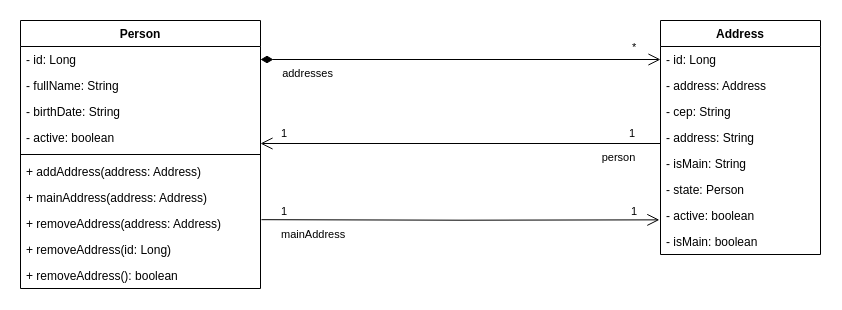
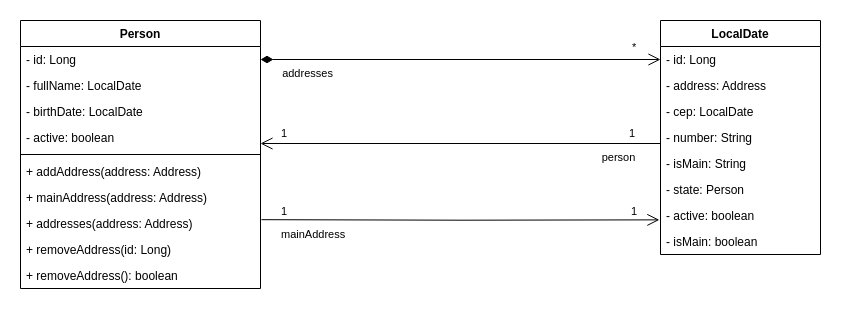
- <mxCell id="13" value="Address" style="swimlane;fontStyle=1;align=center;verticalAlign=top;childLayout=stackLayout;horizontal=1;startSize=26;horizontalStack=0;resizeParent=1;resizeParentMax=0;resizeLast=0;collapsible=1;marginBottom=0;whiteSpace=wrap;html=1;" parent="1" vertex="1"><mxGeometry x="660" y="20" width="160" height="234" as="geometry" /></mxCell>
+ <mxCell id="13" value="LocalDate" style="swimlane;fontStyle=1;align=center;verticalAlign=top;childLayout=stackLayout;horizontal=1;startSize=26;horizontalStack=0;resizeParent=1;resizeParentMax=0;resizeLast=0;collapsible=1;marginBottom=0;whiteSpace=wrap;html=1;" parent="1" vertex="1"><mxGeometry x="660" y="20" width="160" height="234" as="geometry" /></mxCell>
- <mxCell id="4" value="- fullName: String" style="text;strokeColor=none;fillColor=none;align=left;verticalAlign=top;spacingLeft=4;spacingRight=4;overflow=hidden;rotatable=0;points=[[0,0.5],[1,0.5]];portConstraint=eastwest;whiteSpace=wrap;html=1;" parent="2" vertex="1"><mxGeometry y="52" width="240" height="26" as="geometry" /></mxCell>
+ <mxCell id="4" value="- fullName: LocalDate" style="text;strokeColor=none;fillColor=none;align=left;verticalAlign=top;spacingLeft=4;spacingRight=4;overflow=hidden;rotatable=0;points=[[0,0.5],[1,0.5]];portConstraint=eastwest;whiteSpace=wrap;html=1;" parent="2" vertex="1"><mxGeometry y="52" width="240" height="26" as="geometry" /></mxCell>
- <mxCell id="5" value="&lt;span style=&quot;font-family: Helvetica; font-size: 12px; font-style: normal; font-variant-ligatures: normal; font-variant-caps: normal; font-weight: 400; letter-spacing: normal; orphans: 2; text-align: left; text-indent: 0px; text-transform: none; widows: 2; word-spacing: 0px; -webkit-text-stroke-width: 0px; white-space: normal; text-decoration-thickness: initial; text-decoration-style: initial; text-decoration-color: initial; float: none; display: inline !important;&quot;&gt;- birthDate: String&lt;/span&gt;" style="text;strokeColor=none;fillColor=none;align=left;verticalAlign=top;spacingLeft=4;spacingRight=4;overflow=hidden;rotatable=0;points=[[0,0.5],[1,0.5]];portConstraint=eastwest;whiteSpace=wrap;html=1;" parent="2" vertex="1"><mxGeometry y="78" width="240" height="26" as="geometry" /></mxCell>
+ <mxCell id="5" value="&lt;span style=&quot;font-family: Helvetica; font-size: 12px; font-style: normal; font-variant-ligatures: normal; font-variant-caps: normal; font-weight: 400; letter-spacing: normal; orphans: 2; text-align: left; text-indent: 0px; text-transform: none; widows: 2; word-spacing: 0px; -webkit-text-stroke-width: 0px; white-space: normal; text-decoration-thickness: initial; text-decoration-style: initial; text-decoration-color: initial; float: none; display: inline !important;&quot;&gt;- birthDate: LocalDate&lt;/span&gt;" style="text;strokeColor=none;fillColor=none;align=left;verticalAlign=top;spacingLeft=4;spacingRight=4;overflow=hidden;rotatable=0;points=[[0,0.5],[1,0.5]];portConstraint=eastwest;whiteSpace=wrap;html=1;" parent="2" vertex="1"><mxGeometry y="78" width="240" height="26" as="geometry" /></mxCell>
- <mxCell id="16" value="&lt;span style=&quot;font-family: Helvetica; font-size: 12px; font-style: normal; font-variant-ligatures: normal; font-variant-caps: normal; font-weight: 400; letter-spacing: normal; orphans: 2; text-align: left; text-indent: 0px; text-transform: none; widows: 2; word-spacing: 0px; -webkit-text-stroke-width: 0px; white-space: normal; text-decoration-thickness: initial; text-decoration-style: initial; text-decoration-color: initial; float: none; display: inline !important;&quot;&gt;- cep: String&lt;/span&gt;" style="text;strokeColor=none;fillColor=none;align=left;verticalAlign=top;spacingLeft=4;spacingRight=4;overflow=hidden;rotatable=0;points=[[0,0.5],[1,0.5]];portConstraint=eastwest;whiteSpace=wrap;html=1;" parent="13" vertex="1"><mxGeometry y="78" width="160" height="26" as="geometry" /></mxCell>
+ <mxCell id="16" value="&lt;span style=&quot;font-family: Helvetica; font-size: 12px; font-style: normal; font-variant-ligatures: normal; font-variant-caps: normal; font-weight: 400; letter-spacing: normal; orphans: 2; text-align: left; text-indent: 0px; text-transform: none; widows: 2; word-spacing: 0px; -webkit-text-stroke-width: 0px; white-space: normal; text-decoration-thickness: initial; text-decoration-style: initial; text-decoration-color: initial; float: none; display: inline !important;&quot;&gt;- cep: LocalDate&lt;/span&gt;" style="text;strokeColor=none;fillColor=none;align=left;verticalAlign=top;spacingLeft=4;spacingRight=4;overflow=hidden;rotatable=0;points=[[0,0.5],[1,0.5]];portConstraint=eastwest;whiteSpace=wrap;html=1;" parent="13" vertex="1"><mxGeometry y="78" width="160" height="26" as="geometry" /></mxCell>
- <mxCell id="17" value="&lt;span style=&quot;font-family: Helvetica; font-size: 12px; font-style: normal; font-variant-ligatures: normal; font-variant-caps: normal; font-weight: 400; letter-spacing: normal; orphans: 2; text-align: left; text-indent: 0px; text-transform: none; widows: 2; word-spacing: 0px; -webkit-text-stroke-width: 0px; white-space: normal; text-decoration-thickness: initial; text-decoration-style: initial; text-decoration-color: initial; float: none; display: inline !important;&quot;&gt;- address: String&lt;/span&gt;" style="text;strokeColor=none;fillColor=none;align=left;verticalAlign=top;spacingLeft=4;spacingRight=4;overflow=hidden;rotatable=0;points=[[0,0.5],[1,0.5]];portConstraint=eastwest;whiteSpace=wrap;html=1;" parent="13" vertex="1"><mxGeometry y="104" width="160" height="26" as="geometry" /></mxCell>
+ <mxCell id="17" value="&lt;span style=&quot;font-family: Helvetica; font-size: 12px; font-style: normal; font-variant-ligatures: normal; font-variant-caps: normal; font-weight: 400; letter-spacing: normal; orphans: 2; text-align: left; text-indent: 0px; text-transform: none; widows: 2; word-spacing: 0px; -webkit-text-stroke-width: 0px; white-space: normal; text-decoration-thickness: initial; text-decoration-style: initial; text-decoration-color: initial; float: none; display: inline !important;&quot;&gt;- number: String&lt;/span&gt;" style="text;strokeColor=none;fillColor=none;align=left;verticalAlign=top;spacingLeft=4;spacingRight=4;overflow=hidden;rotatable=0;points=[[0,0.5],[1,0.5]];portConstraint=eastwest;whiteSpace=wrap;html=1;" parent="13" vertex="1"><mxGeometry y="104" width="160" height="26" as="geometry" /></mxCell>
- <mxCell id="10" value="+ removeAddress(address: Address)" style="text;strokeColor=none;fillColor=none;align=left;verticalAlign=top;spacingLeft=4;spacingRight=4;overflow=hidden;rotatable=0;points=[[0,0.5],[1,0.5]];portConstraint=eastwest;whiteSpace=wrap;html=1;" parent="2" vertex="1"><mxGeometry y="190" width="240" height="26" as="geometry" /></mxCell>
+ <mxCell id="10" value="+ addresses(address: Address)" style="text;strokeColor=none;fillColor=none;align=left;verticalAlign=top;spacingLeft=4;spacingRight=4;overflow=hidden;rotatable=0;points=[[0,0.5],[1,0.5]];portConstraint=eastwest;whiteSpace=wrap;html=1;" parent="2" vertex="1"><mxGeometry y="190" width="240" height="26" as="geometry" /></mxCell>
